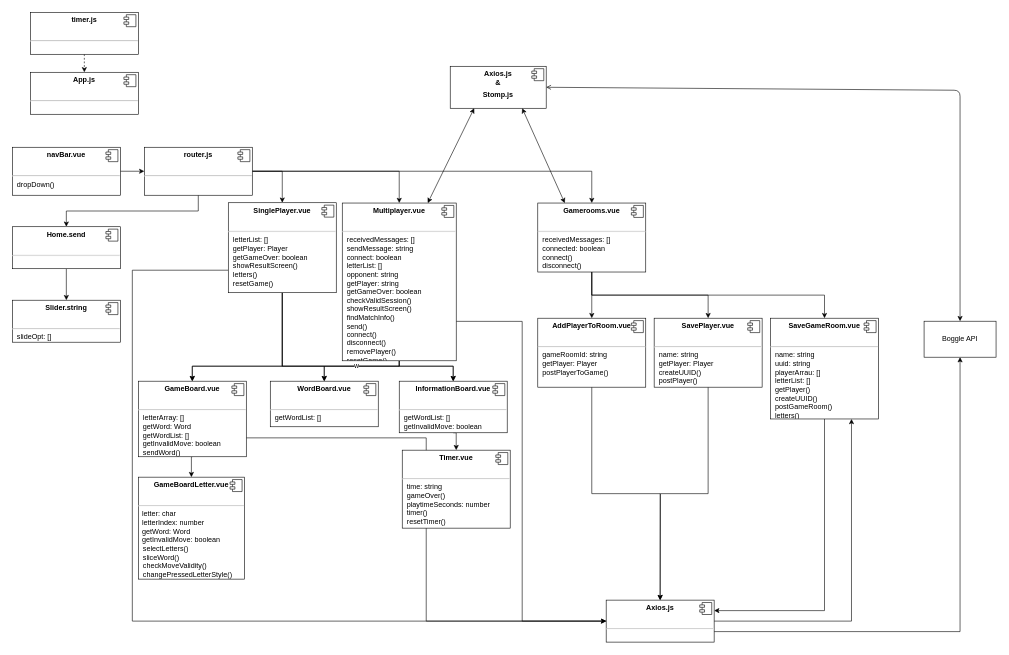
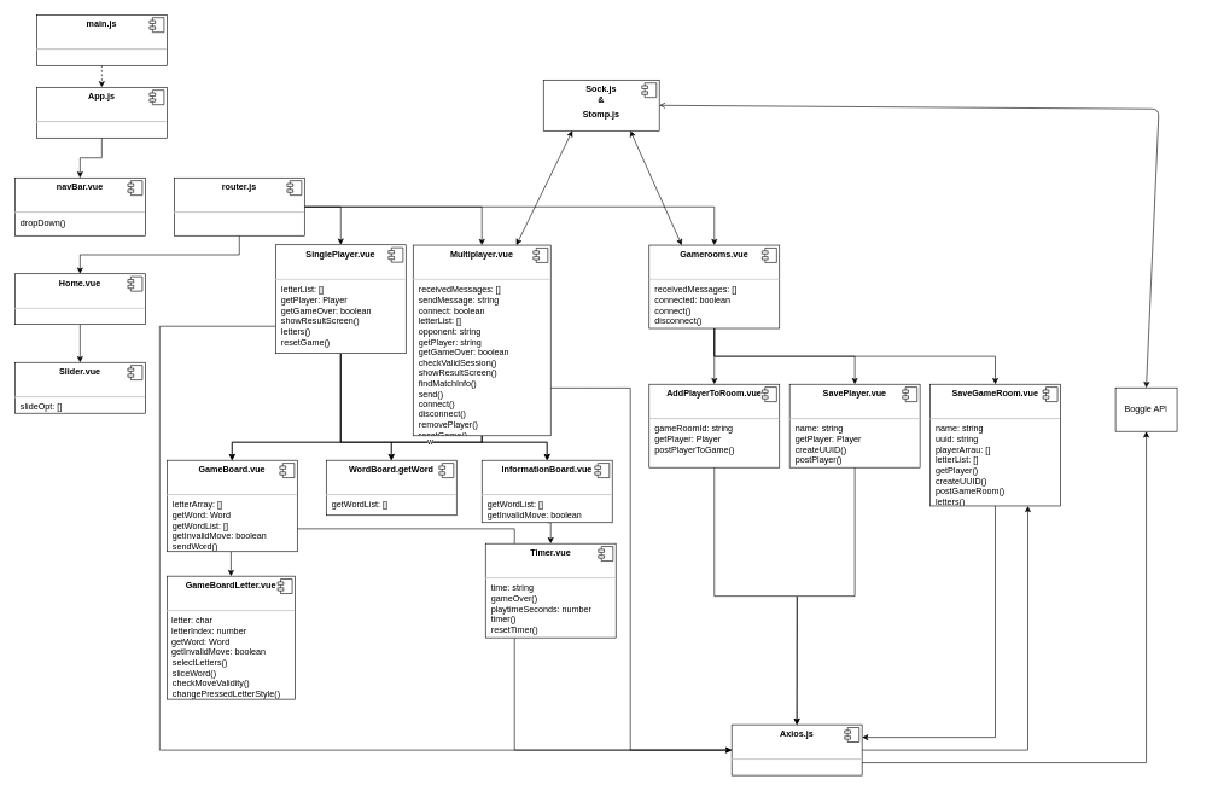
- <mxCell id="3" value="&lt;p style=&quot;margin: 0px ; margin-top: 6px ; text-align: center&quot;&gt;&lt;b&gt;timer.js&lt;/b&gt;&lt;/p&gt;&lt;p style=&quot;margin: 0px ; margin-top: 6px ; text-align: center&quot;&gt;&lt;b&gt;&lt;br&gt;&lt;/b&gt;&lt;/p&gt;&lt;hr&gt;&lt;p style=&quot;margin: 0px ; margin-left: 8px&quot;&gt;&lt;br&gt;&lt;/p&gt;" style="align=left;overflow=fill;html=1;" vertex="1" parent="1"><mxGeometry x="50" y="20" width="180" height="70" as="geometry" /></mxCell>
+ <mxCell id="3" value="&lt;p style=&quot;margin: 0px ; margin-top: 6px ; text-align: center&quot;&gt;&lt;b&gt;main.js&lt;/b&gt;&lt;/p&gt;&lt;p style=&quot;margin: 0px ; margin-top: 6px ; text-align: center&quot;&gt;&lt;b&gt;&lt;br&gt;&lt;/b&gt;&lt;/p&gt;&lt;hr&gt;&lt;p style=&quot;margin: 0px ; margin-left: 8px&quot;&gt;&lt;br&gt;&lt;/p&gt;" style="align=left;overflow=fill;html=1;" vertex="1" parent="1"><mxGeometry x="50" y="20" width="180" height="70" as="geometry" /></mxCell>
- <mxCell id="65" value="&lt;p style=&quot;margin: 0px ; margin-top: 6px ; text-align: center&quot;&gt;&lt;b&gt;Axios.js&lt;br&gt;&amp;amp;&lt;br&gt;&lt;/b&gt;&lt;/p&gt;&lt;p style=&quot;margin: 0px ; margin-top: 6px ; text-align: center&quot;&gt;&lt;b&gt;Stomp.js&lt;/b&gt;&lt;/p&gt;&lt;p style=&quot;margin: 0px ; margin-top: 6px ; text-align: center&quot;&gt;&lt;b&gt;&lt;br&gt;&lt;/b&gt;&lt;/p&gt;&lt;hr&gt;&lt;p style=&quot;margin: 0px ; margin-left: 8px&quot;&gt;&lt;br&gt;&lt;/p&gt;" style="align=left;overflow=fill;html=1;" vertex="1" parent="1"><mxGeometry x="750" y="110" width="160" height="70" as="geometry" /></mxCell>
+ <mxCell id="65" value="&lt;p style=&quot;margin: 0px ; margin-top: 6px ; text-align: center&quot;&gt;&lt;b&gt;Sock.js&lt;br&gt;&amp;amp;&lt;br&gt;&lt;/b&gt;&lt;/p&gt;&lt;p style=&quot;margin: 0px ; margin-top: 6px ; text-align: center&quot;&gt;&lt;b&gt;Stomp.js&lt;/b&gt;&lt;/p&gt;&lt;p style=&quot;margin: 0px ; margin-top: 6px ; text-align: center&quot;&gt;&lt;b&gt;&lt;br&gt;&lt;/b&gt;&lt;/p&gt;&lt;hr&gt;&lt;p style=&quot;margin: 0px ; margin-left: 8px&quot;&gt;&lt;br&gt;&lt;/p&gt;" style="align=left;overflow=fill;html=1;" vertex="1" parent="1"><mxGeometry x="750" y="110" width="160" height="70" as="geometry" /></mxCell>
+ <mxCell id="5" style="edgeStyle=orthogonalEdgeStyle;rounded=0;orthogonalLoop=1;jettySize=auto;html=1;exitX=0.5;exitY=1;exitDx=0;exitDy=0;entryX=0.5;entryY=0;entryDx=0;entryDy=0;" edge="1" parent="1" source="6" target="55"><mxGeometry relative="1" as="geometry" /></mxCell>
- <mxCell id="54" style="edgeStyle=orthogonalEdgeStyle;rounded=0;orthogonalLoop=1;jettySize=auto;html=1;exitX=1;exitY=0.5;exitDx=0;exitDy=0;entryX=0;entryY=0.5;entryDx=0;entryDy=0;" edge="1" parent="1" source="55" target="12"><mxGeometry relative="1" as="geometry" /></mxCell>
- <mxCell id="15" value="&lt;p style=&quot;margin: 0px ; margin-top: 6px ; text-align: center&quot;&gt;&lt;b&gt;Home.send&lt;/b&gt;&lt;/p&gt;&lt;p style=&quot;margin: 0px ; margin-top: 6px ; text-align: center&quot;&gt;&lt;b&gt;&lt;br&gt;&lt;/b&gt;&lt;/p&gt;&lt;hr&gt;&lt;p style=&quot;margin: 0px ; margin-left: 8px&quot;&gt;&lt;br&gt;&lt;/p&gt;" style="align=left;overflow=fill;html=1;" vertex="1" parent="1"><mxGeometry x="20" y="377.5" width="180" height="70" as="geometry" /></mxCell>
+ <mxCell id="15" value="&lt;p style=&quot;margin: 0px ; margin-top: 6px ; text-align: center&quot;&gt;&lt;b&gt;Home.vue&lt;/b&gt;&lt;/p&gt;&lt;p style=&quot;margin: 0px ; margin-top: 6px ; text-align: center&quot;&gt;&lt;b&gt;&lt;br&gt;&lt;/b&gt;&lt;/p&gt;&lt;hr&gt;&lt;p style=&quot;margin: 0px ; margin-left: 8px&quot;&gt;&lt;br&gt;&lt;/p&gt;" style="align=left;overflow=fill;html=1;" vertex="1" parent="1"><mxGeometry x="20" y="377.5" width="180" height="70" as="geometry" /></mxCell>
- <mxCell id="17" value="&lt;p style=&quot;margin: 0px ; margin-top: 6px ; text-align: center&quot;&gt;&lt;b&gt;Slider.string&lt;/b&gt;&lt;/p&gt;&lt;p style=&quot;margin: 0px ; margin-top: 6px ; text-align: center&quot;&gt;&lt;b&gt;&lt;br&gt;&lt;/b&gt;&lt;/p&gt;&lt;hr&gt;&lt;p style=&quot;margin: 0px ; margin-left: 8px&quot;&gt;slideOpt: []&lt;/p&gt;" style="align=left;overflow=fill;html=1;" vertex="1" parent="1"><mxGeometry x="20" y="500" width="180" height="70" as="geometry" /></mxCell>
+ <mxCell id="17" value="&lt;p style=&quot;margin: 0px ; margin-top: 6px ; text-align: center&quot;&gt;&lt;b&gt;Slider.vue&lt;/b&gt;&lt;/p&gt;&lt;p style=&quot;margin: 0px ; margin-top: 6px ; text-align: center&quot;&gt;&lt;b&gt;&lt;br&gt;&lt;/b&gt;&lt;/p&gt;&lt;hr&gt;&lt;p style=&quot;margin: 0px ; margin-left: 8px&quot;&gt;slideOpt: []&lt;/p&gt;" style="align=left;overflow=fill;html=1;" vertex="1" parent="1"><mxGeometry x="20" y="500" width="180" height="70" as="geometry" /></mxCell>
- <mxCell id="67" value="Boggle API" style="rounded=0;whiteSpace=wrap;html=1;" vertex="1" parent="1"><mxGeometry x="1540" y="535" width="120" height="60" as="geometry" /></mxCell>
+ <mxCell id="67" value="Boggle API" style="rounded=0;whiteSpace=wrap;html=1;" vertex="1" parent="1"><mxGeometry x="1540" y="535" width="85" height="60" as="geometry" /></mxCell>
- <mxCell id="59" value="&lt;p style=&quot;margin: 0px ; margin-top: 6px ; text-align: center&quot;&gt;&lt;b&gt;WordBoard.vue&lt;/b&gt;&lt;/p&gt;&lt;p style=&quot;margin: 0px ; margin-top: 6px ; text-align: center&quot;&gt;&lt;b&gt;&lt;br&gt;&lt;/b&gt;&lt;/p&gt;&lt;hr&gt;&lt;p style=&quot;margin: 0px ; margin-left: 8px&quot;&gt;getWordList: []&lt;/p&gt;&lt;p style=&quot;margin: 0px ; margin-left: 8px&quot;&gt;&lt;br&gt;&lt;/p&gt;" style="align=left;overflow=fill;html=1;" vertex="1" parent="1"><mxGeometry x="450" y="635" width="180" height="76" as="geometry" /></mxCell>
+ <mxCell id="59" value="&lt;p style=&quot;margin: 0px ; margin-top: 6px ; text-align: center&quot;&gt;&lt;b&gt;WordBoard.getWord&lt;/b&gt;&lt;/p&gt;&lt;p style=&quot;margin: 0px ; margin-top: 6px ; text-align: center&quot;&gt;&lt;b&gt;&lt;br&gt;&lt;/b&gt;&lt;/p&gt;&lt;hr&gt;&lt;p style=&quot;margin: 0px ; margin-left: 8px&quot;&gt;getWordList: []&lt;/p&gt;&lt;p style=&quot;margin: 0px ; margin-left: 8px&quot;&gt;&lt;br&gt;&lt;/p&gt;" style="align=left;overflow=fill;html=1;" vertex="1" parent="1"><mxGeometry x="450" y="635" width="180" height="76" as="geometry" /></mxCell>
